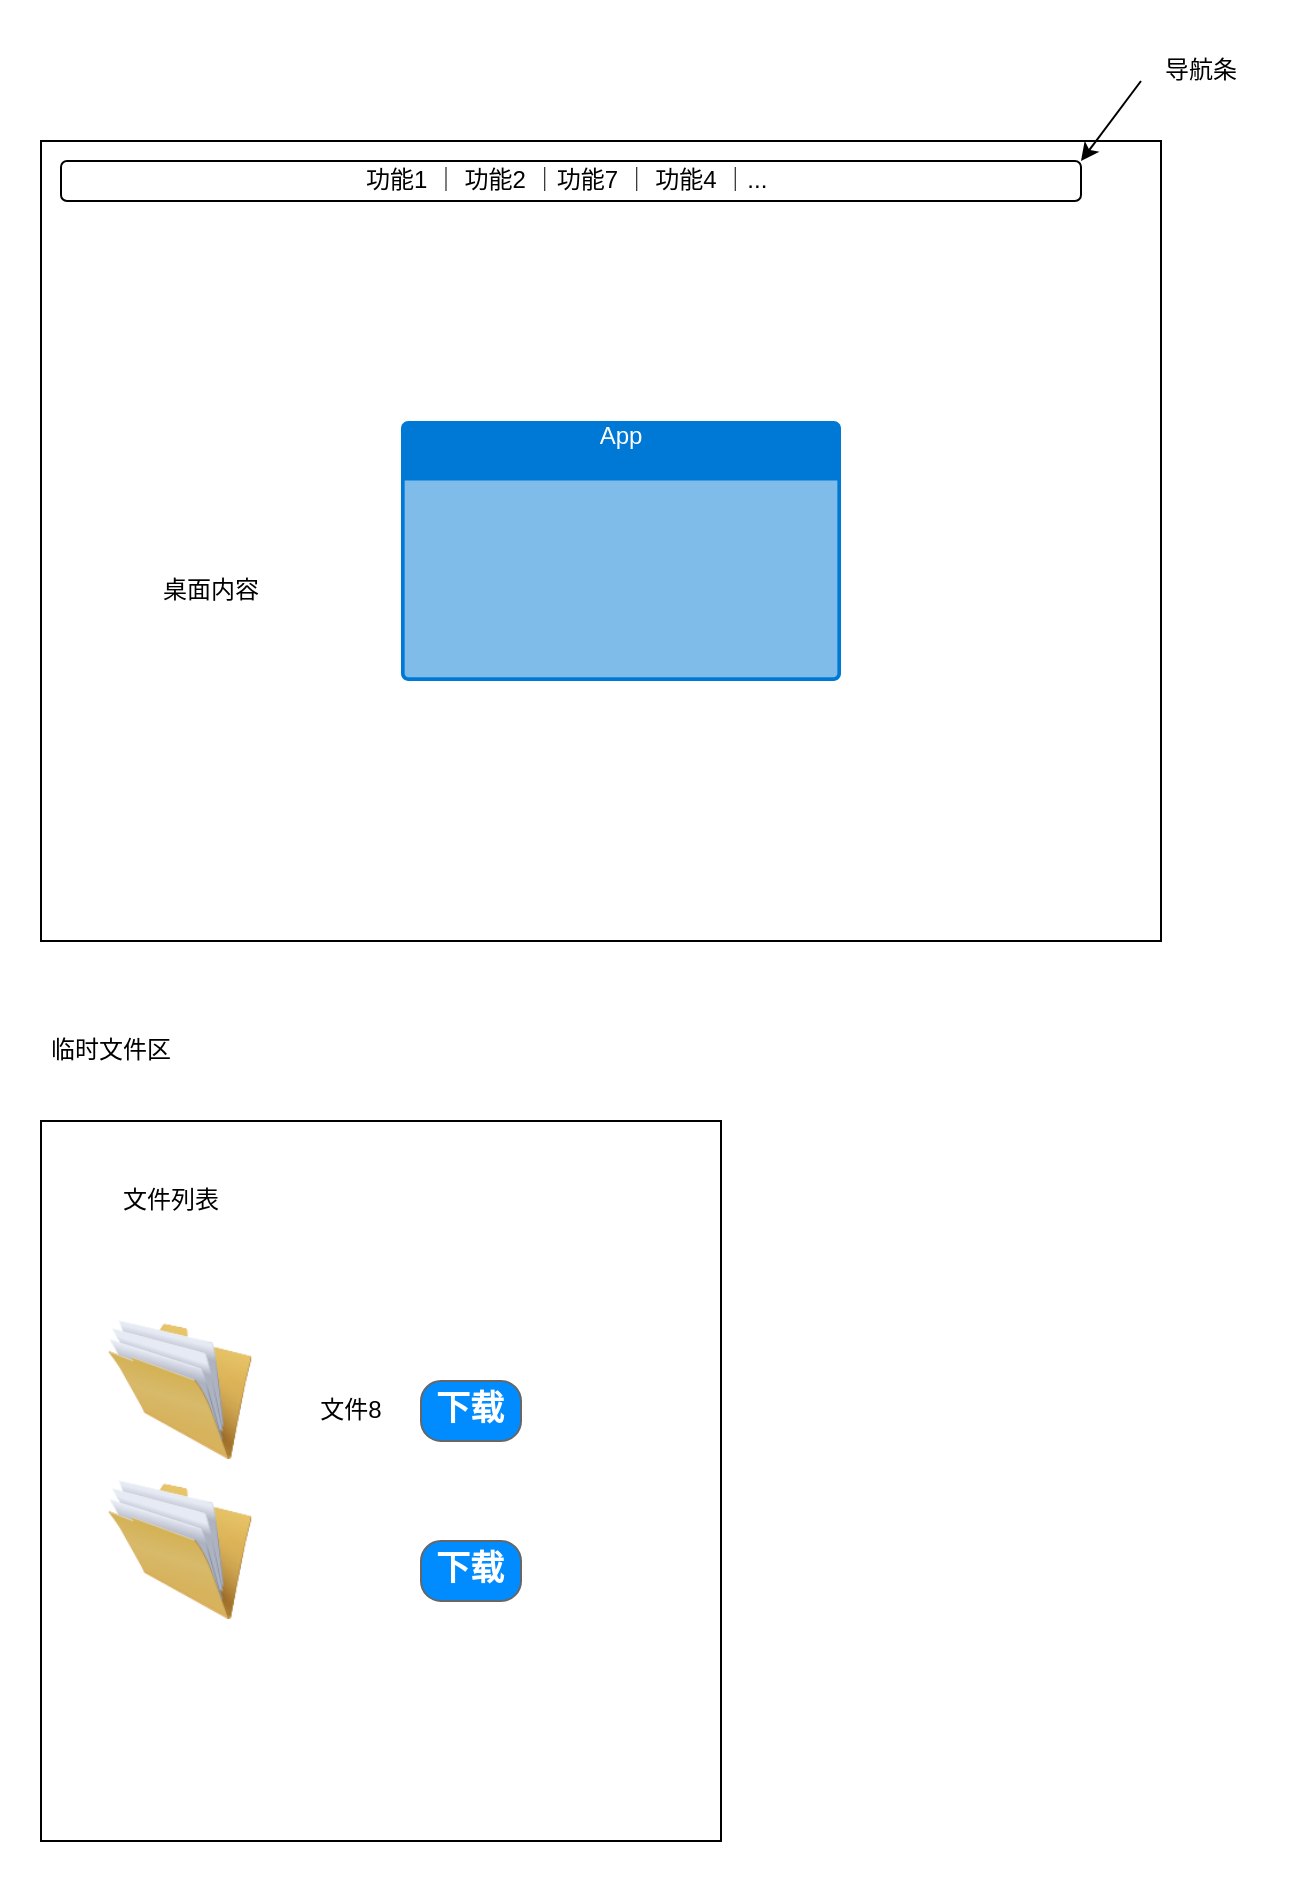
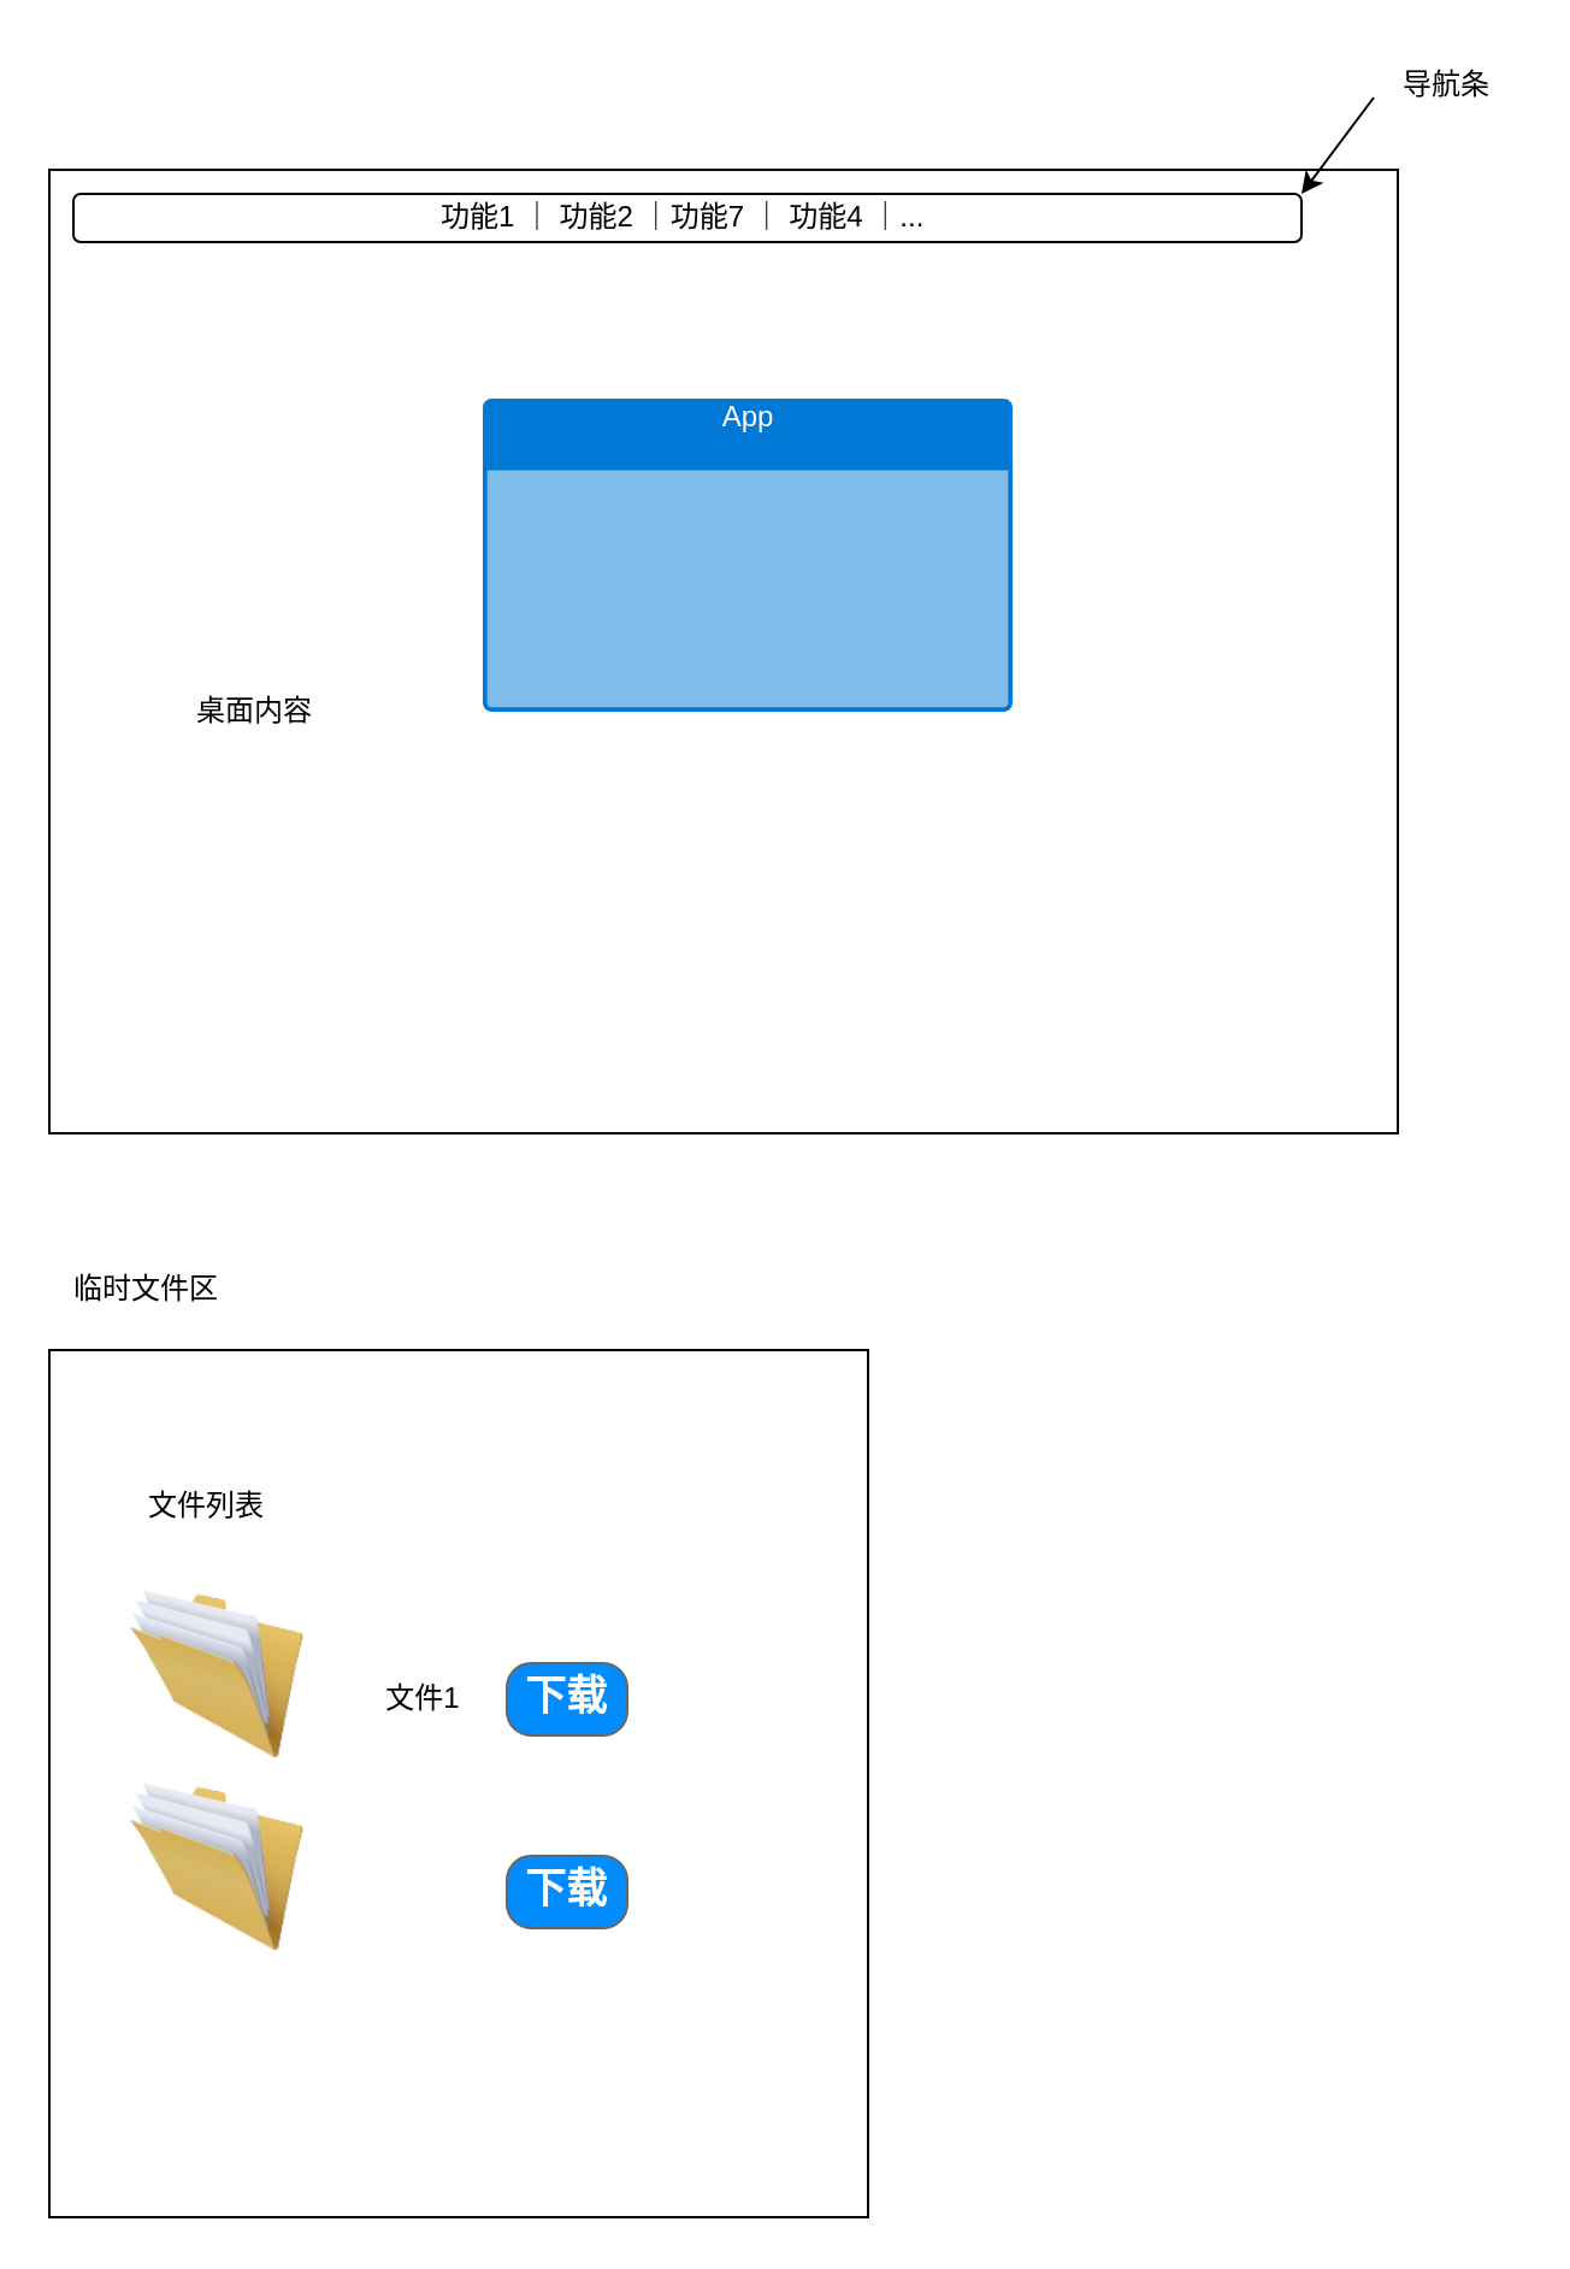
- <mxCell id="6" value="App" style="html=1;strokeColor=none;fillColor=#0079D6;labelPosition=center;verticalLabelPosition=middle;verticalAlign=top;align=center;fontSize=12;outlineConnect=0;spacingTop=-6;fontColor=#FFFFFF;sketch=0;shape=mxgraph.sitemap.page;" parent="1" vertex="1"><mxGeometry x="200" y="210" width="220" height="130" as="geometry" /></mxCell>
+ <mxCell id="6" value="App" style="html=1;strokeColor=none;fillColor=#0079D6;labelPosition=center;verticalLabelPosition=middle;verticalAlign=top;align=center;fontSize=12;outlineConnect=0;spacingTop=-6;fontColor=#FFFFFF;sketch=0;shape=mxgraph.sitemap.page;" parent="1" vertex="1"><mxGeometry x="200" y="165" width="220" height="130" as="geometry" /></mxCell>
- <mxCell id="9" value="临时文件区" style="text;html=1;align=center;verticalAlign=middle;resizable=0;points=[];autosize=1;strokeColor=none;fillColor=none;" vertex="1" parent="1"><mxGeometry x="15" y="510" width="80" height="30" as="geometry" /></mxCell>
+ <mxCell id="9" value="临时文件区" style="text;html=1;align=center;verticalAlign=middle;resizable=0;points=[];autosize=1;strokeColor=none;fillColor=none;" vertex="1" parent="1"><mxGeometry x="20" y="520" width="80" height="30" as="geometry" /></mxCell>
- <mxCell id="15" value="文件列表" style="text;html=1;align=center;verticalAlign=middle;resizable=0;points=[];autosize=1;strokeColor=none;fillColor=none;" vertex="1" parent="1"><mxGeometry x="50" y="585" width="70" height="30" as="geometry" /></mxCell>
+ <mxCell id="15" value="文件列表" style="text;html=1;align=center;verticalAlign=middle;resizable=0;points=[];autosize=1;strokeColor=none;fillColor=none;" vertex="1" parent="1"><mxGeometry x="50" y="610" width="70" height="30" as="geometry" /></mxCell>
- <mxCell id="11" value="文件8" style="text;html=1;align=center;verticalAlign=middle;resizable=0;points=[];autosize=1;strokeColor=none;fillColor=none;" vertex="1" parent="1"><mxGeometry x="150" y="690" width="50" height="30" as="geometry" /></mxCell>
+ <mxCell id="11" value="文件1" style="text;html=1;align=center;verticalAlign=middle;resizable=0;points=[];autosize=1;strokeColor=none;fillColor=none;" vertex="1" parent="1"><mxGeometry x="150" y="690" width="50" height="30" as="geometry" /></mxCell>
